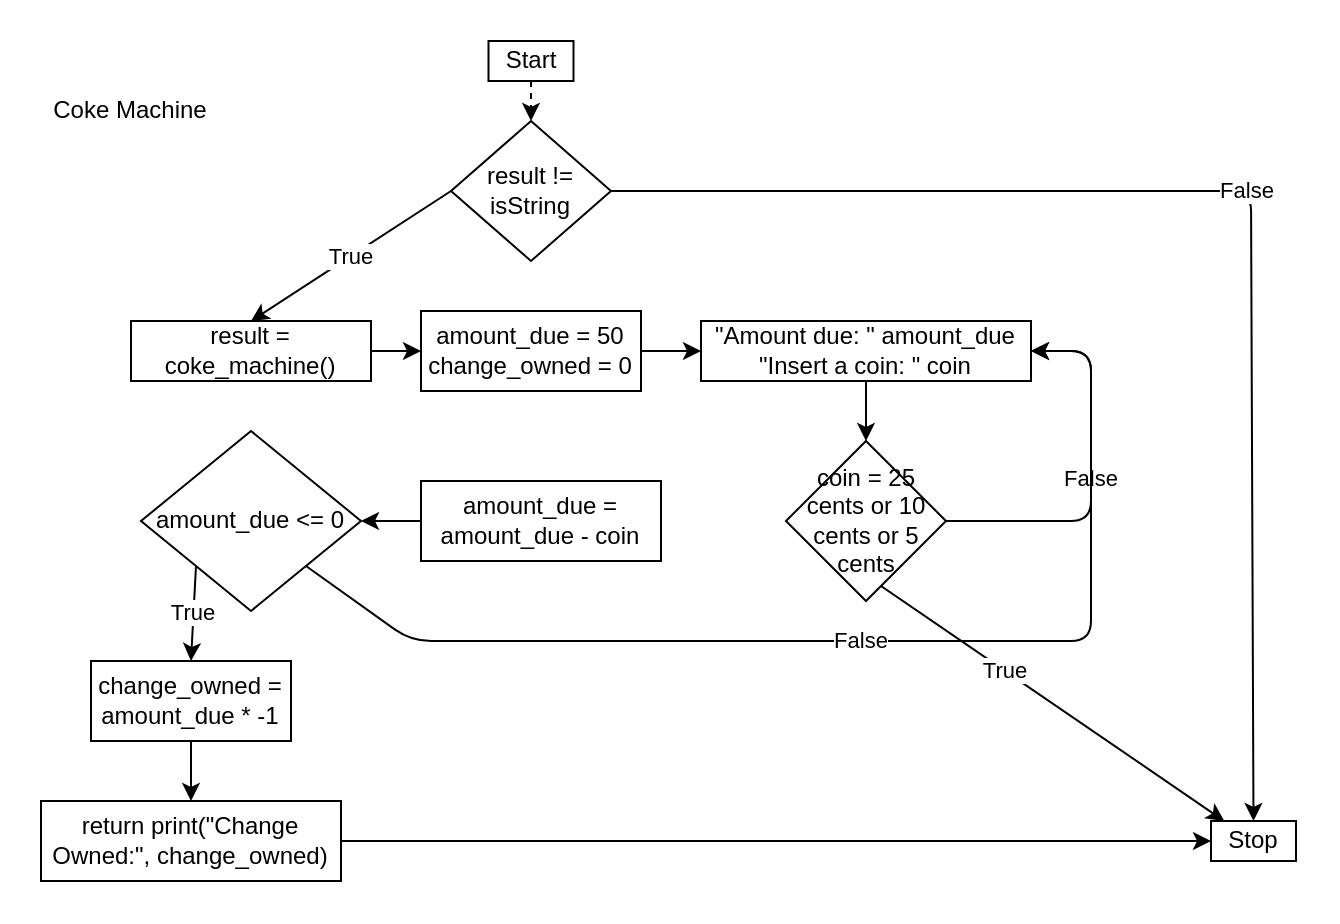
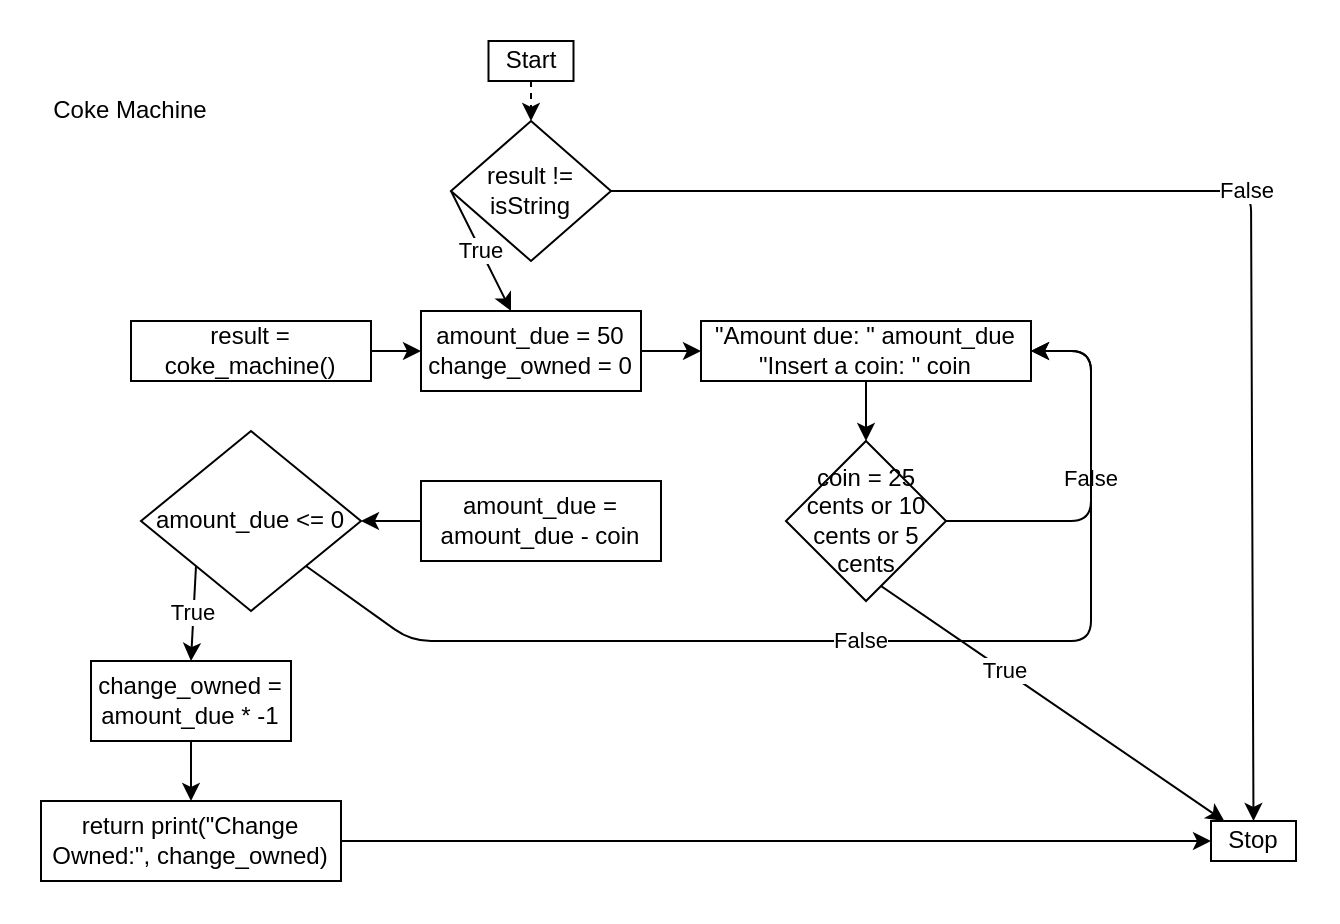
- <mxCell id="18" value="True" style="edgeStyle=none;html=1;exitX=0;exitY=0.5;exitDx=0;exitDy=0;entryX=0.5;entryY=0;entryDx=0;entryDy=0;" edge="1" parent="1" source="19" target="21"><mxGeometry relative="1" as="geometry"><mxPoint x="146" y="150" as="targetPoint" /></mxGeometry></mxCell>
+ <mxCell id="18" value="True" style="edgeStyle=none;html=1;exitX=0;exitY=0.5;exitDx=0;exitDy=0;" edge="1" parent="1" source="19" target="16"><mxGeometry relative="1" as="geometry"><mxPoint x="146" y="150" as="targetPoint" /></mxGeometry></mxCell>
